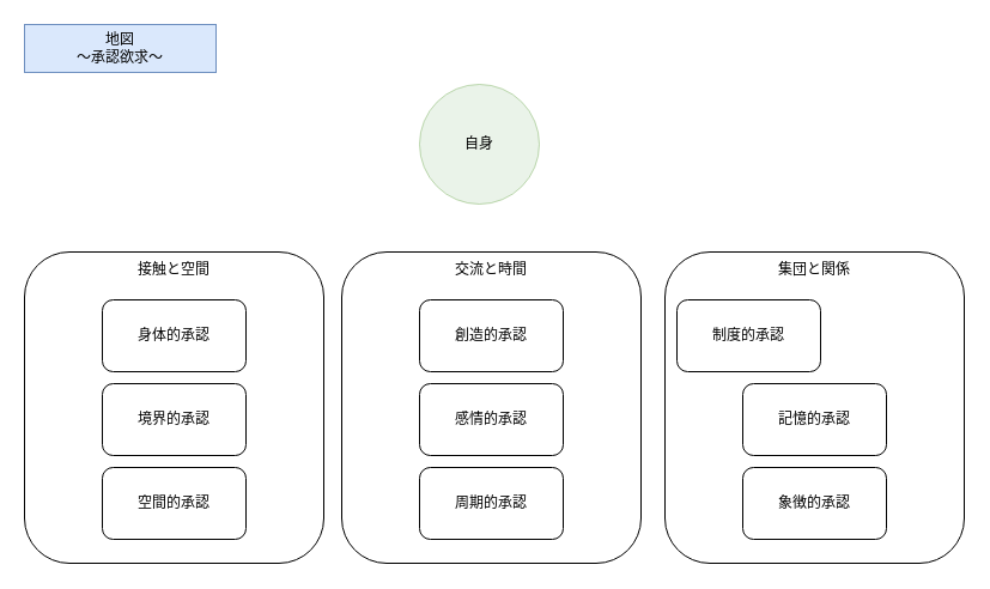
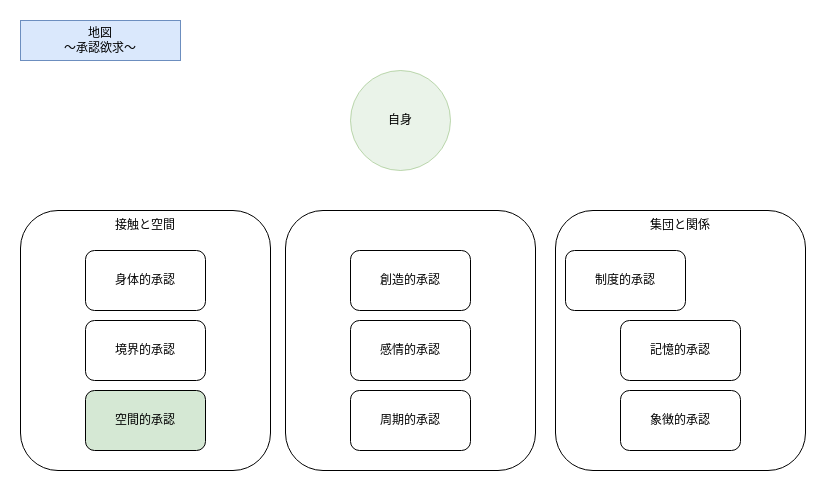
- <mxCell id="17" value="交流と時間" style="text;html=1;align=center;verticalAlign=middle;whiteSpace=wrap;rounded=0;" parent="1" vertex="1"><mxGeometry x="355" y="210" width="110" height="30" as="geometry" /></mxCell>
- <mxCell id="9" value="空間的承認" style="rounded=1;whiteSpace=wrap;html=1;" parent="1" vertex="1"><mxGeometry x="85" y="390" width="120" height="60" as="geometry" /></mxCell>
+ <mxCell id="9" value="空間的承認" style="rounded=1;whiteSpace=wrap;html=1;fillColor=#d5e8d4;" parent="1" vertex="1"><mxGeometry x="85" y="390" width="120" height="60" as="geometry" /></mxCell>
